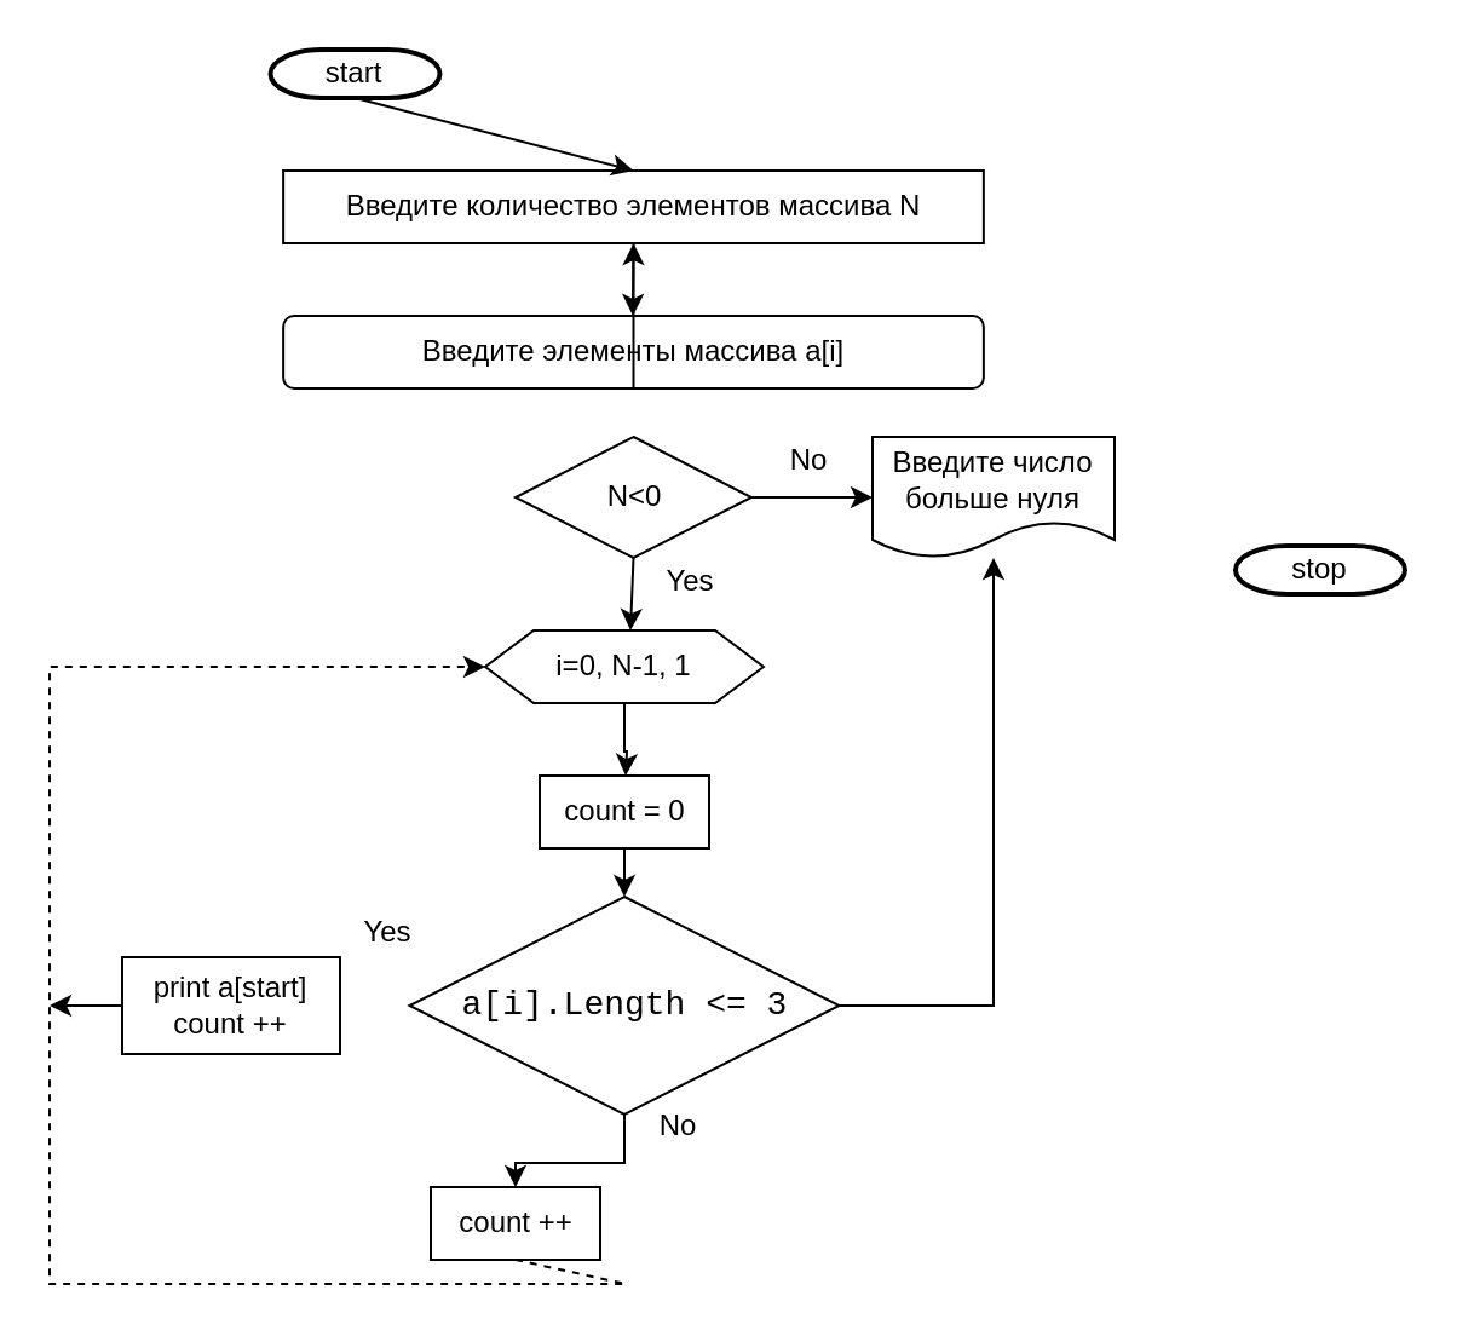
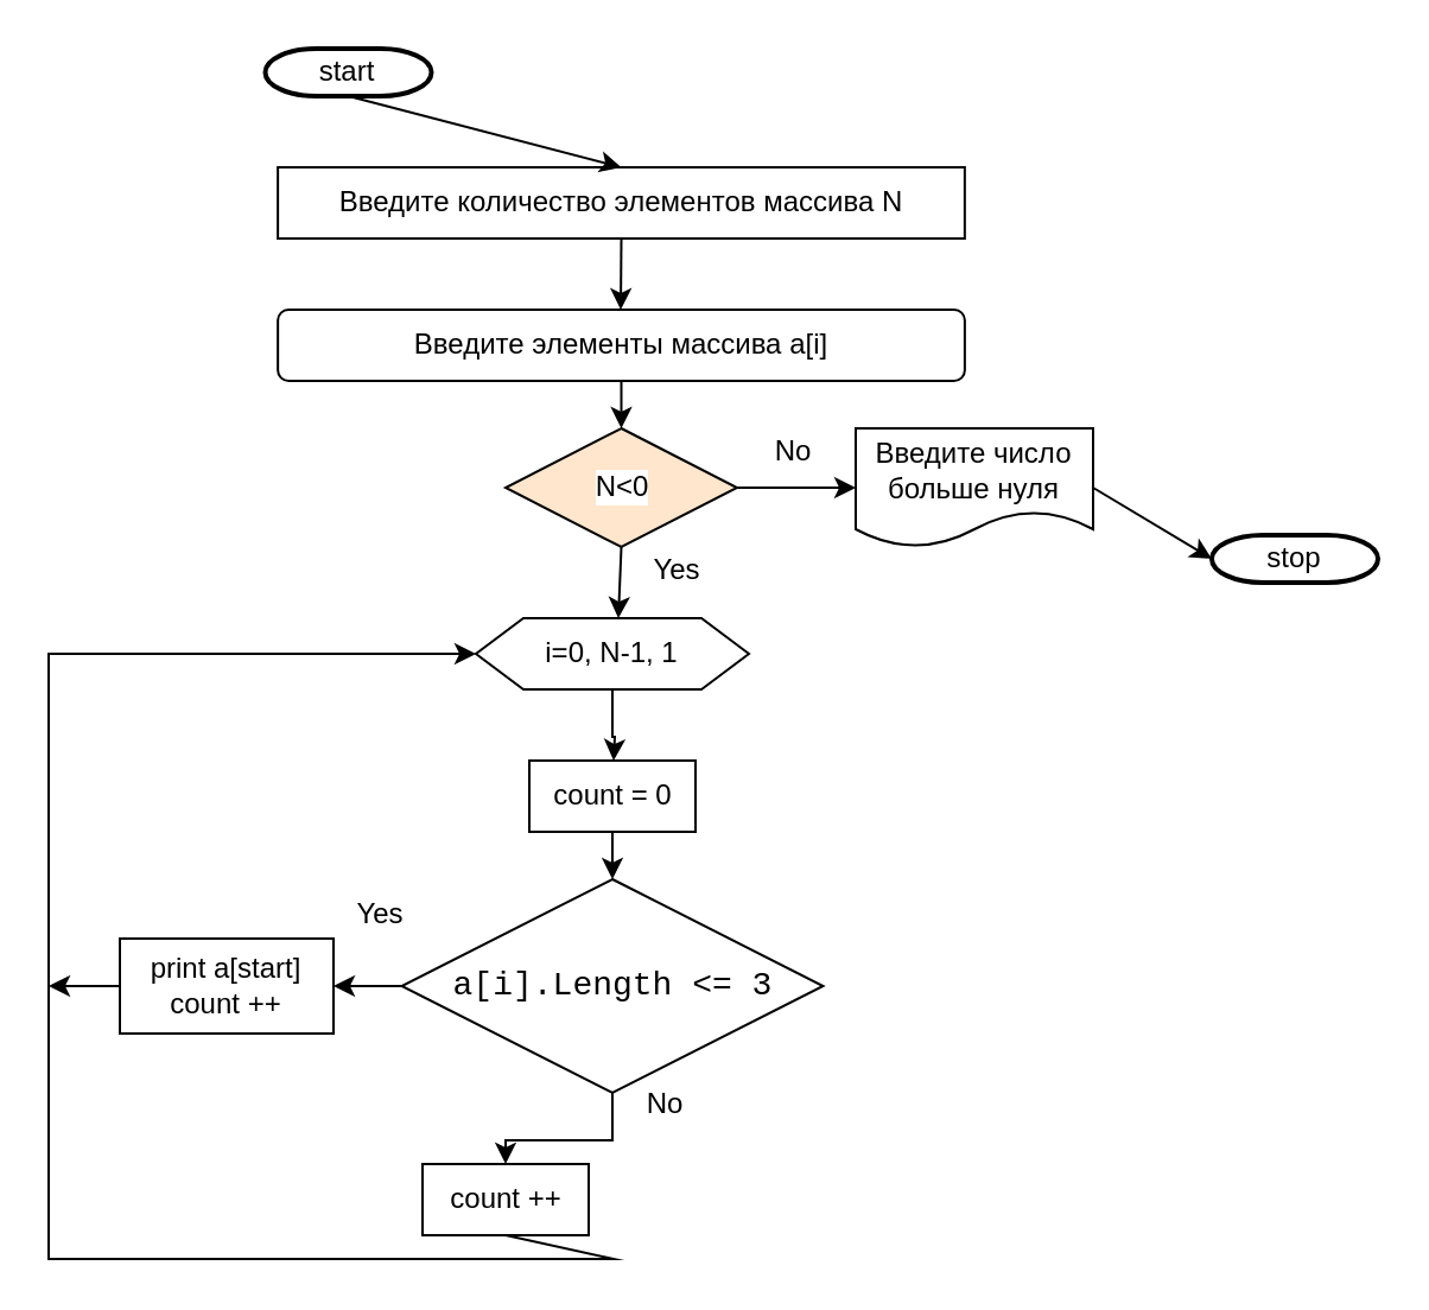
- <mxCell id="13" value="" style="endArrow=classic;html=1;rounded=0;exitX=0.5;exitY=1;exitDx=0;exitDy=0;labelBackgroundColor=#FFFFFF;" edge="1" parent="1" source="6" target="2"><mxGeometry width="50" height="50" relative="1" as="geometry"><mxPoint x="316.5" y="215" as="sourcePoint" /><mxPoint x="370" y="215" as="targetPoint" /></mxGeometry></mxCell>
+ <mxCell id="13" value="" style="endArrow=classic;html=1;rounded=0;exitX=0.5;exitY=1;exitDx=0;exitDy=0;entryX=0.5;entryY=0;entryDx=0;entryDy=0;labelBackgroundColor=#FFFFFF;" edge="1" parent="1" source="6" target="7"><mxGeometry width="50" height="50" relative="1" as="geometry"><mxPoint x="316.5" y="215" as="sourcePoint" /><mxPoint x="370" y="215" as="targetPoint" /></mxGeometry></mxCell>
- <mxCell id="7" value="N&amp;lt;0" style="rhombus;whiteSpace=wrap;html=1;labelBackgroundColor=#FFFFFF;" vertex="1" parent="1"><mxGeometry x="212.5" y="180" width="97.5" height="50" as="geometry" /></mxCell>
+ <mxCell id="7" value="N&amp;lt;0" style="rhombus;whiteSpace=wrap;html=1;labelBackgroundColor=#FFFFFF;fillColor=#ffe6cc;" vertex="1" parent="1"><mxGeometry x="212.5" y="180" width="97.5" height="50" as="geometry" /></mxCell>
+ <mxCell id="10" value="" style="endArrow=classic;html=1;rounded=0;exitX=1;exitY=0.5;exitDx=0;exitDy=0;entryX=0;entryY=0.5;entryDx=0;entryDy=0;entryPerimeter=0;labelBackgroundColor=#FFFFFF;" edge="1" parent="1" source="8" target="9"><mxGeometry width="50" height="50" relative="1" as="geometry"><mxPoint x="347.75" y="465" as="sourcePoint" /><mxPoint x="310" y="205" as="targetPoint" /></mxGeometry></mxCell>
- <mxCell id="18" value="" style="edgeStyle=orthogonalEdgeStyle;rounded=0;orthogonalLoop=1;jettySize=auto;html=1;fontSize=12;fontColor=#000000;labelBackgroundColor=#FFFFFF;" edge="1" parent="1" source="20" target="8"><mxGeometry relative="1" as="geometry" /></mxCell>
+ <mxCell id="18" value="" style="edgeStyle=orthogonalEdgeStyle;rounded=0;orthogonalLoop=1;jettySize=auto;html=1;fontSize=12;fontColor=#000000;labelBackgroundColor=#FFFFFF;" edge="1" parent="1" source="20" target="27"><mxGeometry relative="1" as="geometry" /></mxCell>
- <mxCell id="22" value="" style="endArrow=classic;html=1;rounded=0;fontSize=12;fontColor=#000000;entryX=0;entryY=0.5;entryDx=0;entryDy=0;exitX=0.5;exitY=1;exitDx=0;exitDy=0;labelBackgroundColor=#FFFFFF;dashed=1;" edge="1" parent="1" source="28" target="17"><mxGeometry width="50" height="50" relative="1" as="geometry"><mxPoint x="240" y="580" as="sourcePoint" /><mxPoint x="0" y="410" as="targetPoint" /><Array as="points"><mxPoint x="258" y="530" /><mxPoint x="20" y="530" /><mxPoint x="20" y="275" /></Array></mxGeometry></mxCell>
+ <mxCell id="22" value="" style="endArrow=classic;html=1;rounded=0;fontSize=12;fontColor=#000000;entryX=0;entryY=0.5;entryDx=0;entryDy=0;exitX=0.5;exitY=1;exitDx=0;exitDy=0;labelBackgroundColor=#FFFFFF;" edge="1" parent="1" source="28" target="17"><mxGeometry width="50" height="50" relative="1" as="geometry"><mxPoint x="240" y="580" as="sourcePoint" /><mxPoint x="0" y="410" as="targetPoint" /><Array as="points"><mxPoint x="258" y="530" /><mxPoint x="20" y="530" /><mxPoint x="20" y="275" /></Array></mxGeometry></mxCell>
